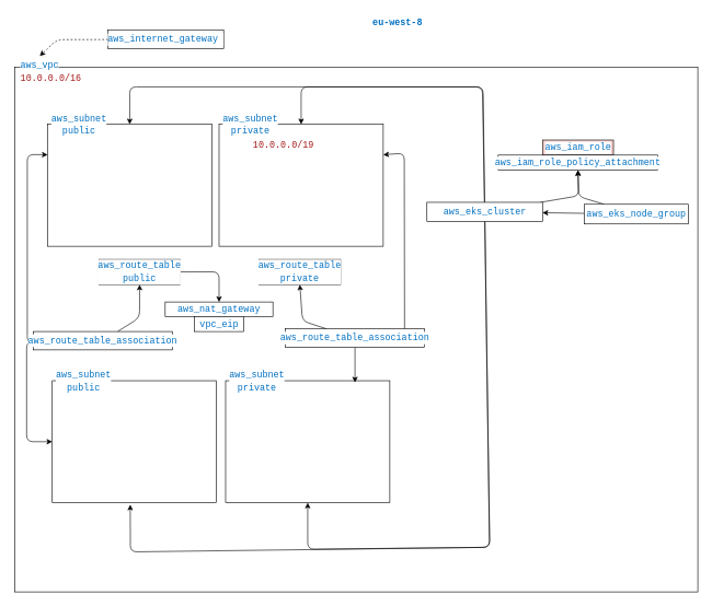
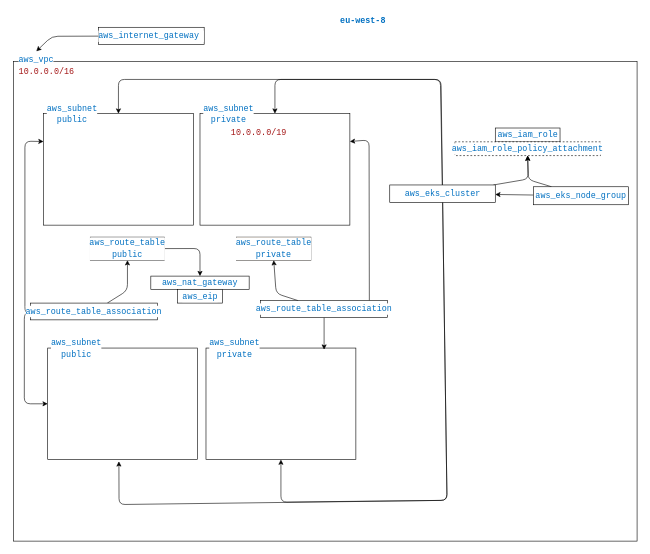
- <mxCell id="12" style="edgeStyle=none;html=1;entryX=0.5;entryY=0;entryDx=0;entryDy=0;dashed=1;" parent="1" source="13" target="3" edge="1"><mxGeometry relative="1" as="geometry"><Array as="points"><mxPoint x="86" y="60" /></Array></mxGeometry></mxCell>
+ <mxCell id="12" style="edgeStyle=none;html=1;entryX=0.5;entryY=0;entryDx=0;entryDy=0;" parent="1" source="13" target="3" edge="1"><mxGeometry relative="1" as="geometry"><Array as="points"><mxPoint x="86" y="60" /></Array></mxGeometry></mxCell>
- <mxCell id="29" value="&lt;div style=&quot;color: rgb(59, 59, 59); background-color: rgb(255, 255, 255); font-family: Consolas, &amp;quot;Courier New&amp;quot;, monospace; font-size: 14px; line-height: 19px;&quot;&gt;&lt;div style=&quot;line-height: 19px;&quot;&gt;&lt;span style=&quot;color: #0070c1;&quot;&gt;aws_iam_role&lt;/span&gt;&lt;/div&gt;&lt;/div&gt;" style="rounded=0;whiteSpace=wrap;html=1;fillColor=#f8cecc;" parent="1" vertex="1"><mxGeometry x="825.5" y="213" width="108" height="23" as="geometry" /></mxCell>
+ <mxCell id="29" value="&lt;div style=&quot;color: rgb(59, 59, 59); background-color: rgb(255, 255, 255); font-family: Consolas, &amp;quot;Courier New&amp;quot;, monospace; font-size: 14px; line-height: 19px;&quot;&gt;&lt;div style=&quot;line-height: 19px;&quot;&gt;&lt;span style=&quot;color: #0070c1;&quot;&gt;aws_iam_role&lt;/span&gt;&lt;/div&gt;&lt;/div&gt;" style="rounded=0;whiteSpace=wrap;html=1;" parent="1" vertex="1"><mxGeometry x="825.5" y="213" width="108" height="23" as="geometry" /></mxCell>
- <mxCell id="30" value="&lt;div style=&quot;color: rgb(59, 59, 59); background-color: rgb(255, 255, 255); font-family: Consolas, &amp;quot;Courier New&amp;quot;, monospace; font-size: 14px; line-height: 19px;&quot;&gt;&lt;div style=&quot;line-height: 19px;&quot;&gt;&lt;span style=&quot;color: #0070c1;&quot;&gt;aws_iam_role_policy_attachment&lt;/span&gt;&lt;/div&gt;&lt;/div&gt;" style="rounded=0;whiteSpace=wrap;html=1;" parent="1" vertex="1"><mxGeometry x="758" y="236" width="243" height="23" as="geometry" /></mxCell>
+ <mxCell id="30" value="&lt;div style=&quot;color: rgb(59, 59, 59); background-color: rgb(255, 255, 255); font-family: Consolas, &amp;quot;Courier New&amp;quot;, monospace; font-size: 14px; line-height: 19px;&quot;&gt;&lt;div style=&quot;line-height: 19px;&quot;&gt;&lt;span style=&quot;color: #0070c1;&quot;&gt;aws_iam_role_policy_attachment&lt;/span&gt;&lt;/div&gt;&lt;/div&gt;" style="rounded=0;whiteSpace=wrap;html=1;dashed=1;" parent="1" vertex="1"><mxGeometry x="758" y="236" width="243" height="23" as="geometry" /></mxCell>
- <mxCell id="17" value="&lt;div style=&quot;color: rgb(59, 59, 59); background-color: rgb(255, 255, 255); font-family: Consolas, &amp;quot;Courier New&amp;quot;, monospace; font-size: 14px; line-height: 19px;&quot;&gt;&lt;div style=&quot;line-height: 19px;&quot;&gt;&lt;span style=&quot;color: #0070c1;&quot;&gt;vpc_eip&lt;/span&gt;&lt;/div&gt;&lt;/div&gt;" style="rounded=0;whiteSpace=wrap;html=1;" parent="1" vertex="1"><mxGeometry x="295.5" y="482" width="75" height="23" as="geometry" /></mxCell>
+ <mxCell id="17" value="&lt;div style=&quot;color: rgb(59, 59, 59); background-color: rgb(255, 255, 255); font-family: Consolas, &amp;quot;Courier New&amp;quot;, monospace; font-size: 14px; line-height: 19px;&quot;&gt;&lt;div style=&quot;line-height: 19px;&quot;&gt;&lt;span style=&quot;color: #0070c1;&quot;&gt;aws_eip&lt;/span&gt;&lt;/div&gt;&lt;/div&gt;" style="rounded=0;whiteSpace=wrap;html=1;" parent="1" vertex="1"><mxGeometry x="295.5" y="482" width="75" height="23" as="geometry" /></mxCell>
